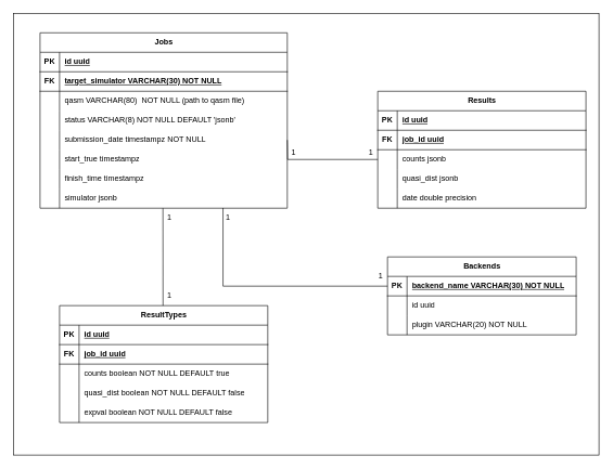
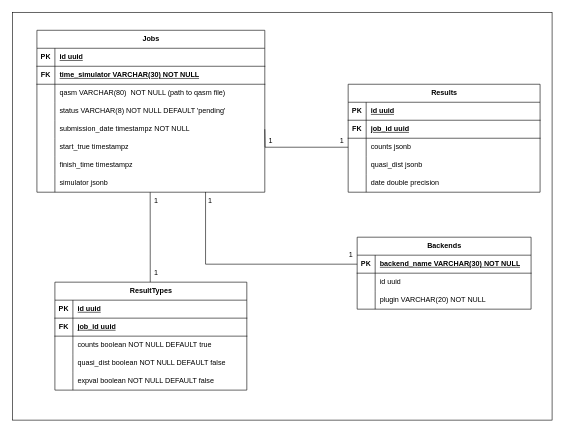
- <mxCell id="9" value="target_simulator VARCHAR(30) NOT NULL" style="shape=partialRectangle;connectable=0;fillColor=none;top=0;left=0;bottom=0;right=0;align=left;spacingLeft=6;fontStyle=5;overflow=hidden;whiteSpace=wrap;html=1;" vertex="1" parent="7"><mxGeometry x="30" width="350" height="30" as="geometry"><mxRectangle width="350" height="30" as="alternateBounds" /></mxGeometry></mxCell>
+ <mxCell id="9" value="time_simulator VARCHAR(30) NOT NULL" style="shape=partialRectangle;connectable=0;fillColor=none;top=0;left=0;bottom=0;right=0;align=left;spacingLeft=6;fontStyle=5;overflow=hidden;whiteSpace=wrap;html=1;" vertex="1" parent="7"><mxGeometry x="30" width="350" height="30" as="geometry"><mxRectangle width="350" height="30" as="alternateBounds" /></mxGeometry></mxCell>
- <mxCell id="15" value="status VARCHAR(8) NOT NULL DEFAULT 'jsonb'" style="shape=partialRectangle;connectable=0;fillColor=none;top=0;left=0;bottom=0;right=0;align=left;spacingLeft=6;overflow=hidden;whiteSpace=wrap;html=1;" parent="13" vertex="1"><mxGeometry x="30" width="350" height="30" as="geometry"><mxRectangle width="350" height="30" as="alternateBounds" /></mxGeometry></mxCell>
+ <mxCell id="15" value="status VARCHAR(8) NOT NULL DEFAULT 'pending'" style="shape=partialRectangle;connectable=0;fillColor=none;top=0;left=0;bottom=0;right=0;align=left;spacingLeft=6;overflow=hidden;whiteSpace=wrap;html=1;" parent="13" vertex="1"><mxGeometry x="30" width="350" height="30" as="geometry"><mxRectangle width="350" height="30" as="alternateBounds" /></mxGeometry></mxCell>
